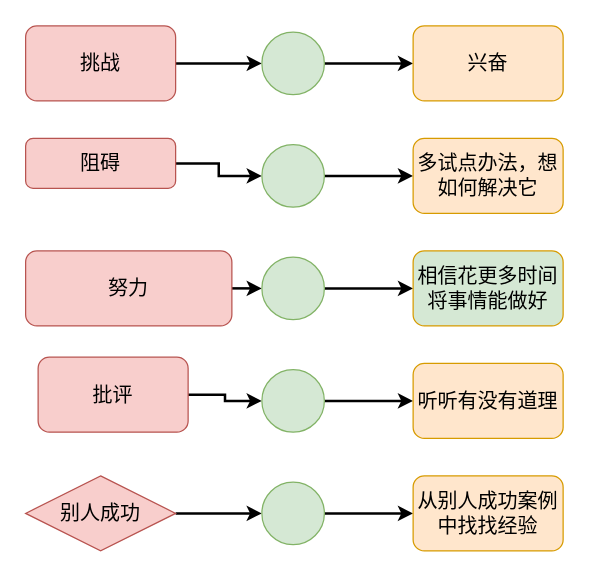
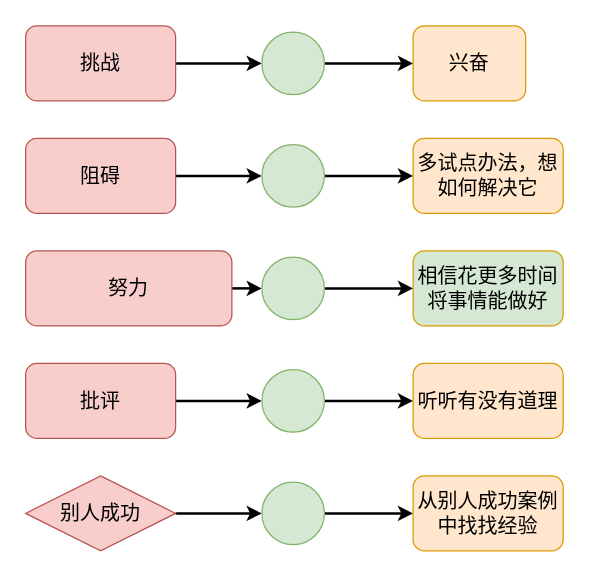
- <mxCell id="14" value="&lt;font style=&quot;font-size: 16px&quot;&gt;兴奋&lt;/font&gt;" style="rounded=1;whiteSpace=wrap;html=1;fillColor=#ffe6cc;strokeColor=#d79b00;" vertex="1" parent="1"><mxGeometry x="330" y="20" width="120" height="60" as="geometry" /></mxCell>
+ <mxCell id="14" value="&lt;font style=&quot;font-size: 16px&quot;&gt;兴奋&lt;/font&gt;" style="rounded=1;whiteSpace=wrap;html=1;fillColor=#ffe6cc;strokeColor=#d79b00;" vertex="1" parent="1"><mxGeometry x="330" y="20" width="90" height="60" as="geometry" /></mxCell>
- <mxCell id="5" value="&lt;font style=&quot;font-size: 16px&quot;&gt;阻碍&lt;/font&gt;" style="rounded=1;whiteSpace=wrap;html=1;fillColor=#f8cecc;strokeColor=#b85450;" vertex="1" parent="1"><mxGeometry x="20" y="110" width="120" height="40" as="geometry" /></mxCell>
+ <mxCell id="5" value="&lt;font style=&quot;font-size: 16px&quot;&gt;阻碍&lt;/font&gt;" style="rounded=1;whiteSpace=wrap;html=1;fillColor=#f8cecc;strokeColor=#b85450;" vertex="1" parent="1"><mxGeometry x="20" y="110" width="120" height="60" as="geometry" /></mxCell>
- <mxCell id="9" value="&lt;font style=&quot;font-size: 16px&quot;&gt;批评&lt;/font&gt;" style="rounded=1;whiteSpace=wrap;html=1;fillColor=#f8cecc;strokeColor=#b85450;" vertex="1" parent="1"><mxGeometry x="30" y="285" width="120" height="60" as="geometry" /></mxCell>
+ <mxCell id="9" value="&lt;font style=&quot;font-size: 16px&quot;&gt;批评&lt;/font&gt;" style="rounded=1;whiteSpace=wrap;html=1;fillColor=#f8cecc;strokeColor=#b85450;" vertex="1" parent="1"><mxGeometry x="20" y="290" width="120" height="60" as="geometry" /></mxCell>
